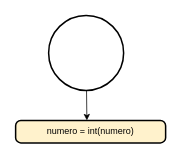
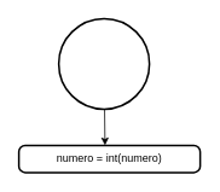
- <mxCell id="4" value="numero = int(numero)" style="rounded=1;whiteSpace=wrap;html=1;absoluteArcSize=1;arcSize=14;strokeWidth=2;fillColor=#fff2cc;" vertex="1" parent="1"><mxGeometry x="20" y="160" width="200" height="30" as="geometry" /></mxCell>
+ <mxCell id="4" value="numero = int(numero)" style="rounded=1;whiteSpace=wrap;html=1;absoluteArcSize=1;arcSize=14;strokeWidth=2;" vertex="1" parent="1"><mxGeometry x="20" y="160" width="200" height="30" as="geometry" /></mxCell>
